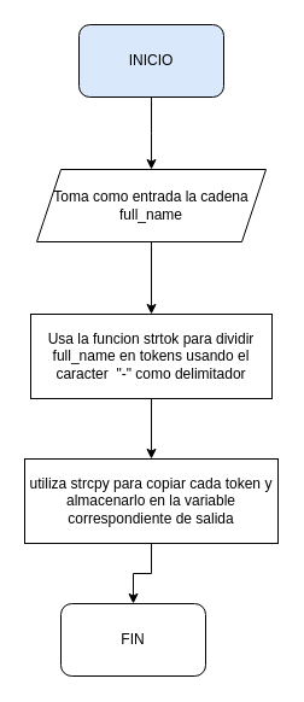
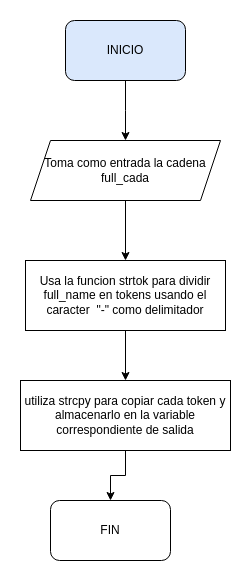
- <mxCell id="5" value="&lt;font style=&quot;vertical-align: inherit;&quot;&gt;&lt;font style=&quot;vertical-align: inherit;&quot;&gt;Toma como entrada la cadena full_name&lt;/font&gt;&lt;/font&gt;" style="shape=parallelogram;perimeter=parallelogramPerimeter;whiteSpace=wrap;html=1;fixedSize=1;" vertex="1" parent="1"><mxGeometry x="30" y="140" width="190" height="60" as="geometry" /></mxCell>
+ <mxCell id="5" value="&lt;font style=&quot;vertical-align: inherit;&quot;&gt;&lt;font style=&quot;vertical-align: inherit;&quot;&gt;Toma como entrada la cadena full_cada&lt;/font&gt;&lt;/font&gt;" style="shape=parallelogram;perimeter=parallelogramPerimeter;whiteSpace=wrap;html=1;fixedSize=1;" vertex="1" parent="1"><mxGeometry x="30" y="140" width="190" height="60" as="geometry" /></mxCell>
